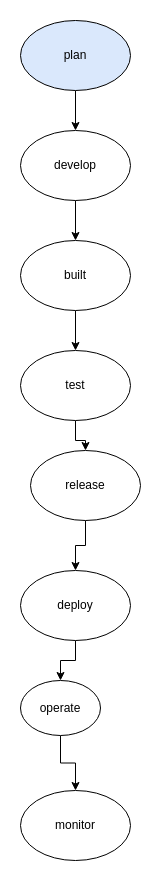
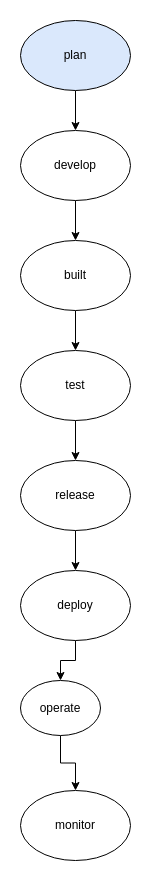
- <mxCell id="11" value="release" style="ellipse;whiteSpace=wrap;html=1;" vertex="1" parent="1"><mxGeometry x="30" y="450" width="110" height="70" as="geometry" /></mxCell>
+ <mxCell id="11" value="release" style="ellipse;whiteSpace=wrap;html=1;" vertex="1" parent="1"><mxGeometry x="20" y="460" width="110" height="70" as="geometry" /></mxCell>
